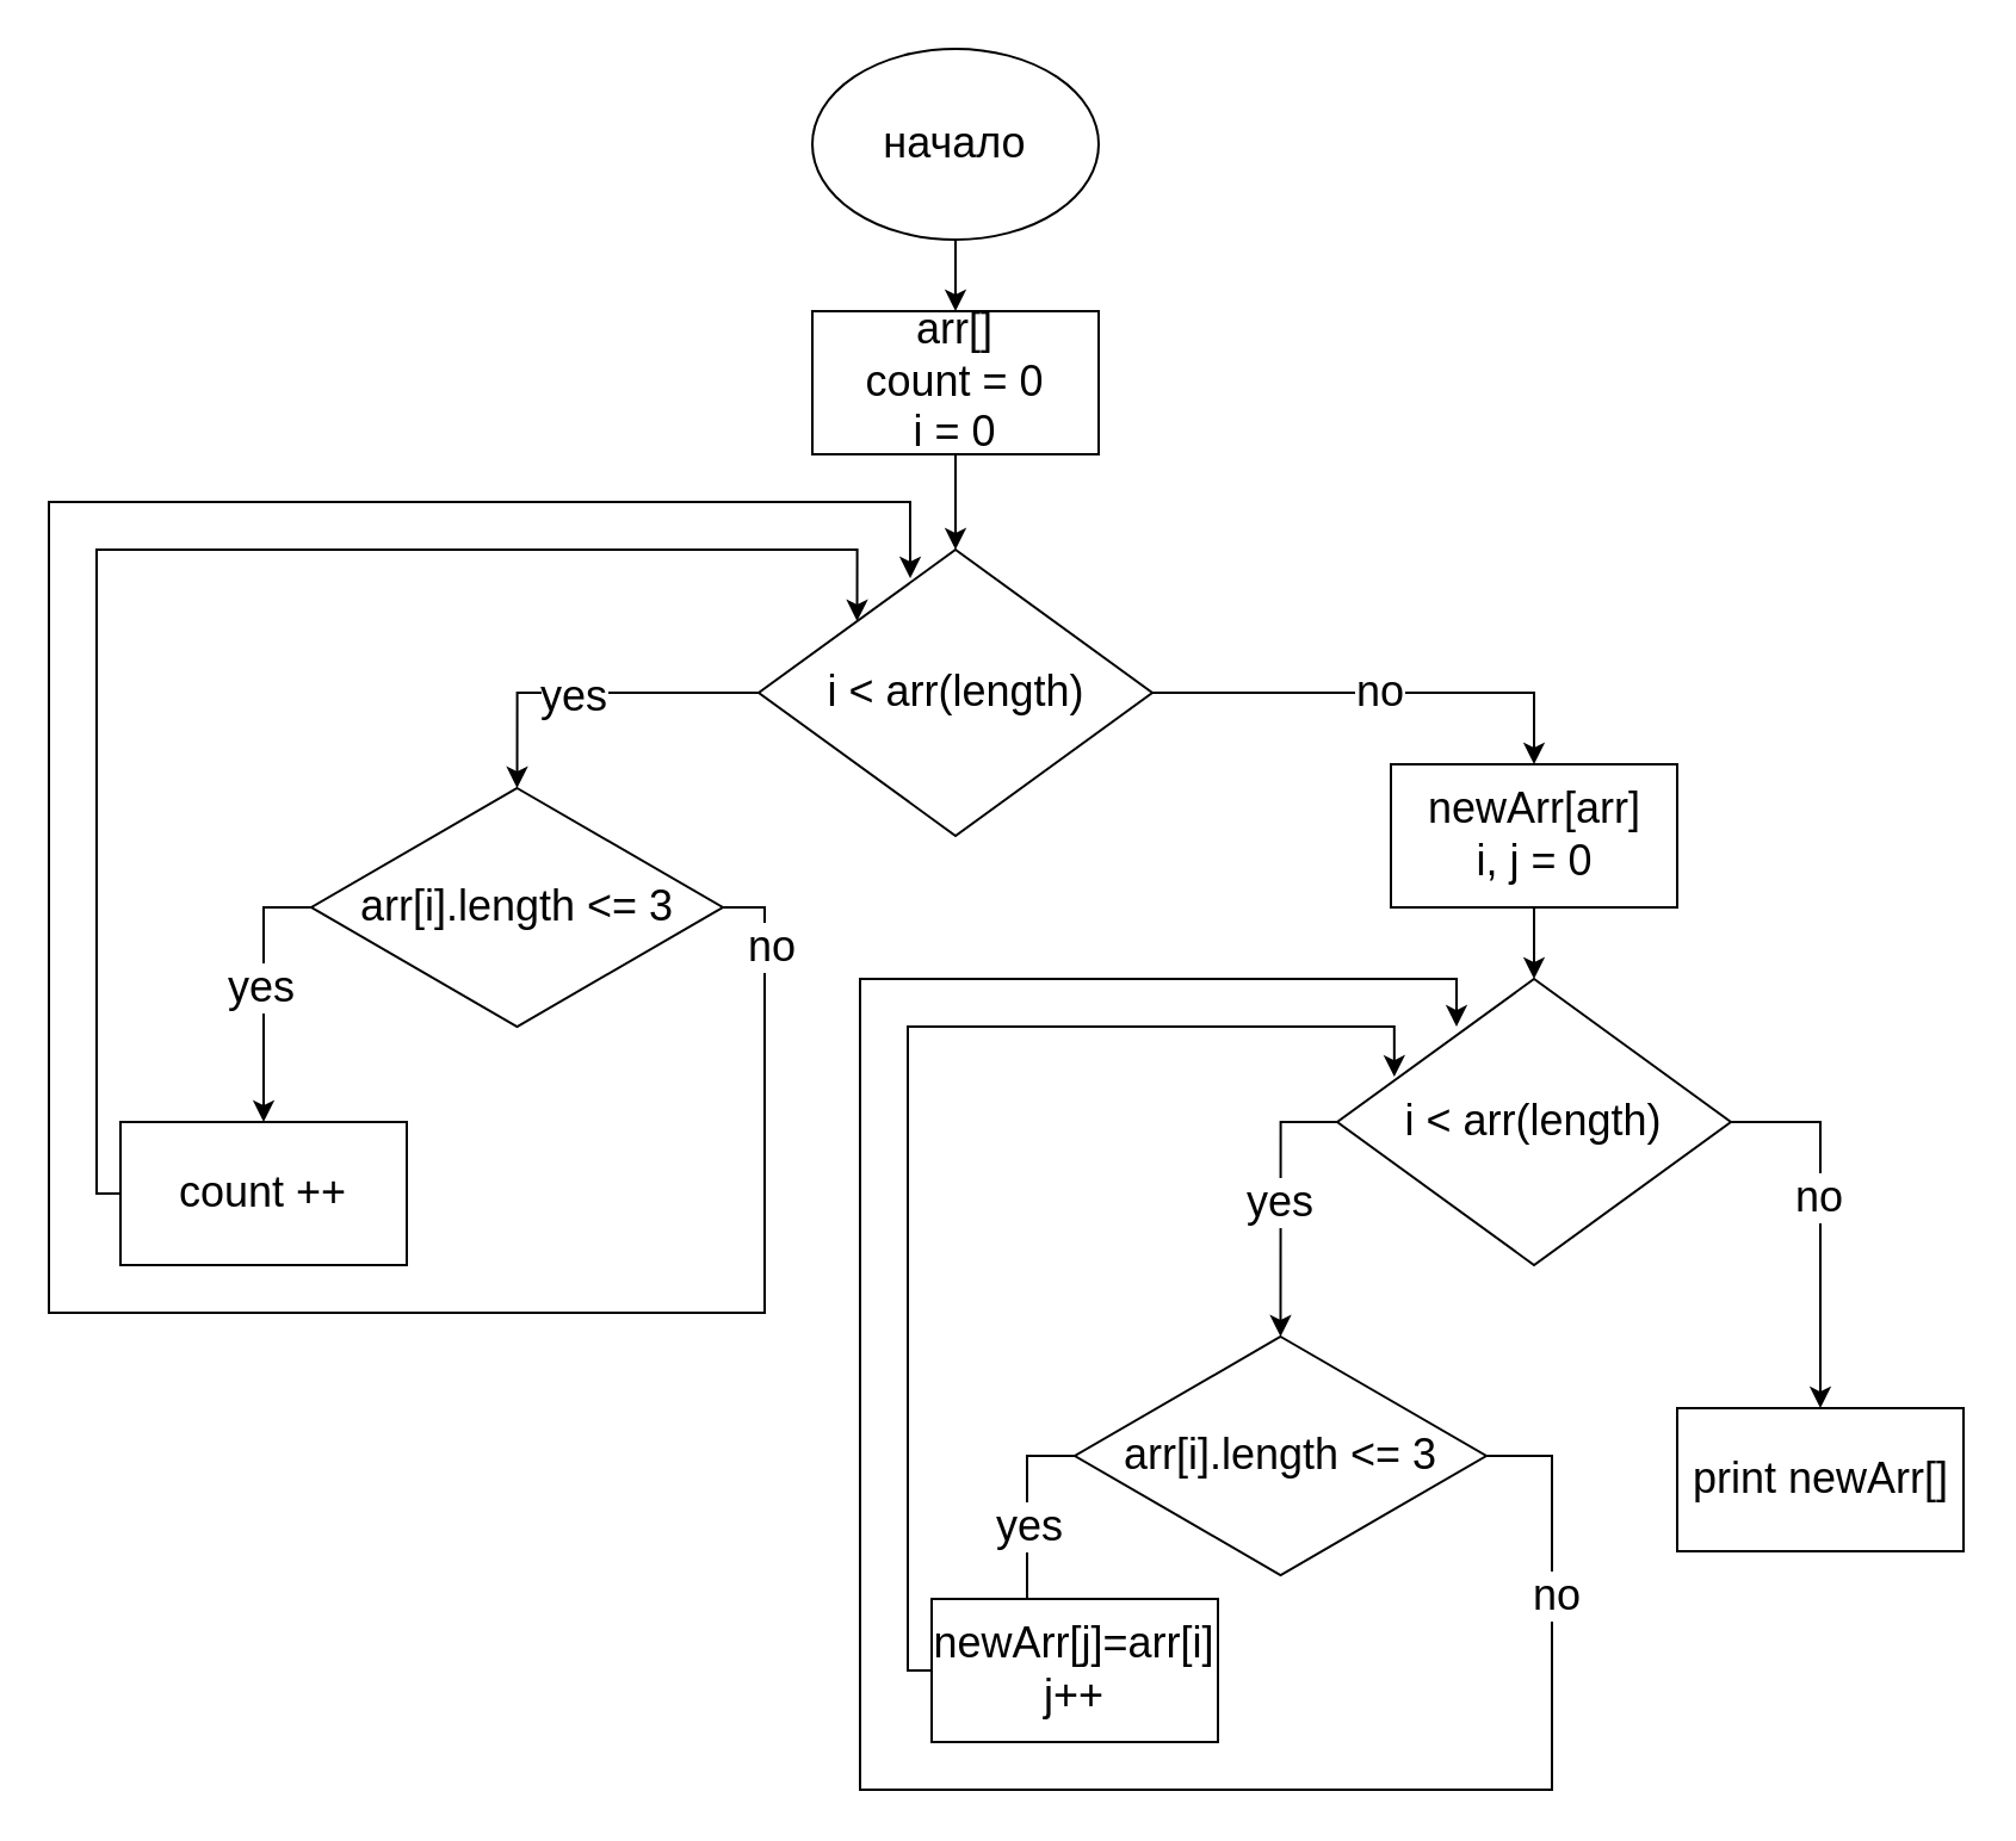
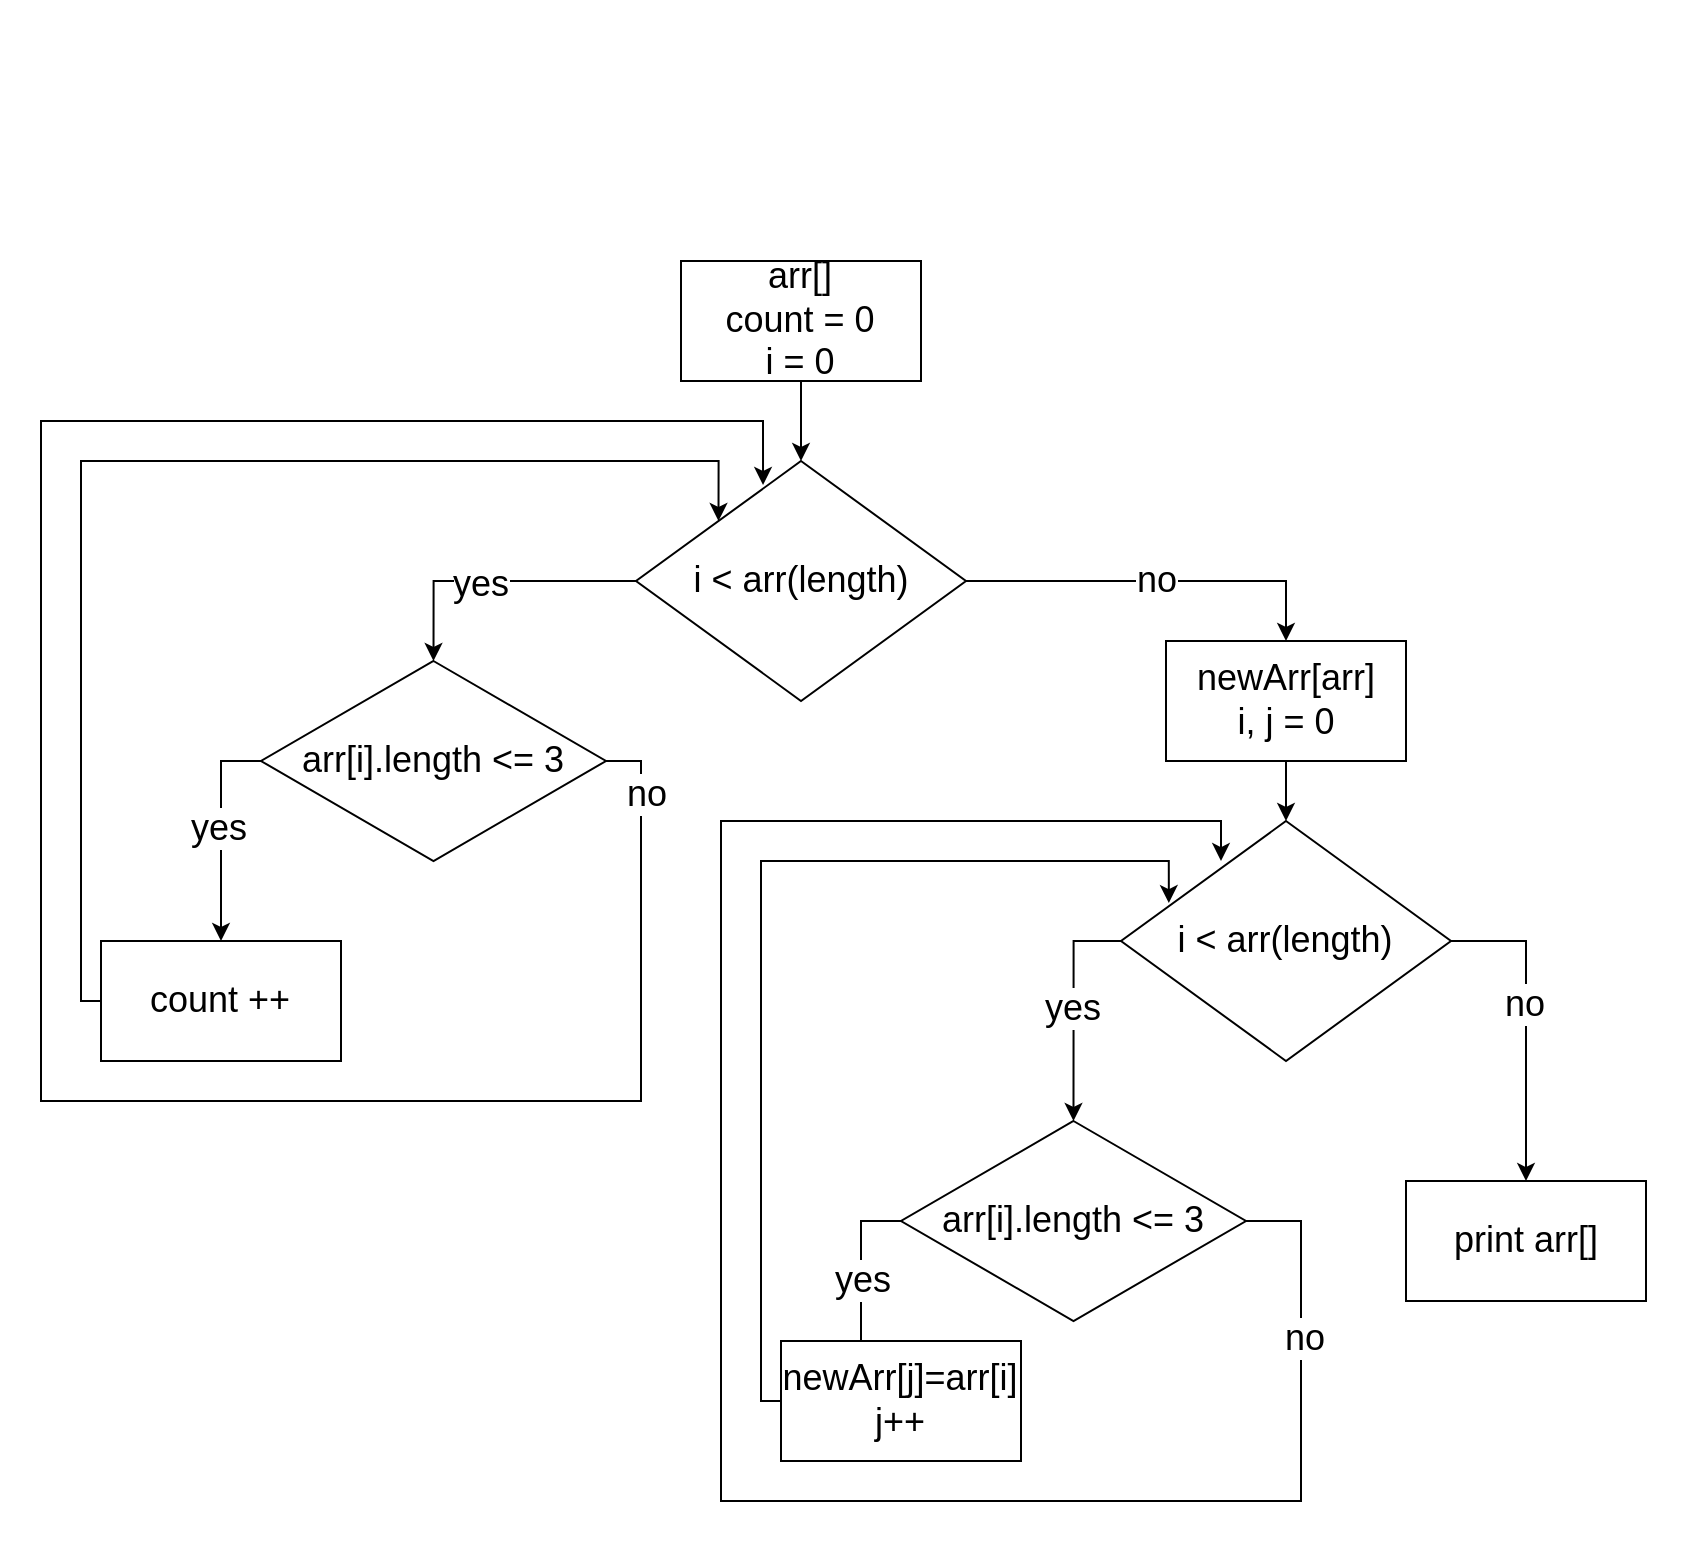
- <mxCell id="3" value="начало" style="ellipse;whiteSpace=wrap;html=1;fontSize=18;" vertex="1" parent="1"><mxGeometry x="340" y="20" width="120" height="80" as="geometry" /></mxCell>
- <mxCell id="2" value="" style="edgeStyle=orthogonalEdgeStyle;rounded=0;orthogonalLoop=1;jettySize=auto;html=1;fontSize=18;" edge="1" parent="1" source="3" target="5"><mxGeometry relative="1" as="geometry" /></mxCell>
- <mxCell id="31" value="print newArr[]" style="rounded=0;whiteSpace=wrap;html=1;fontSize=18;" vertex="1" parent="1"><mxGeometry x="702.5" y="590" width="120" height="60" as="geometry" /></mxCell>
+ <mxCell id="31" value="print arr[]" style="rounded=0;whiteSpace=wrap;html=1;fontSize=18;" vertex="1" parent="1"><mxGeometry x="702.5" y="590" width="120" height="60" as="geometry" /></mxCell>
